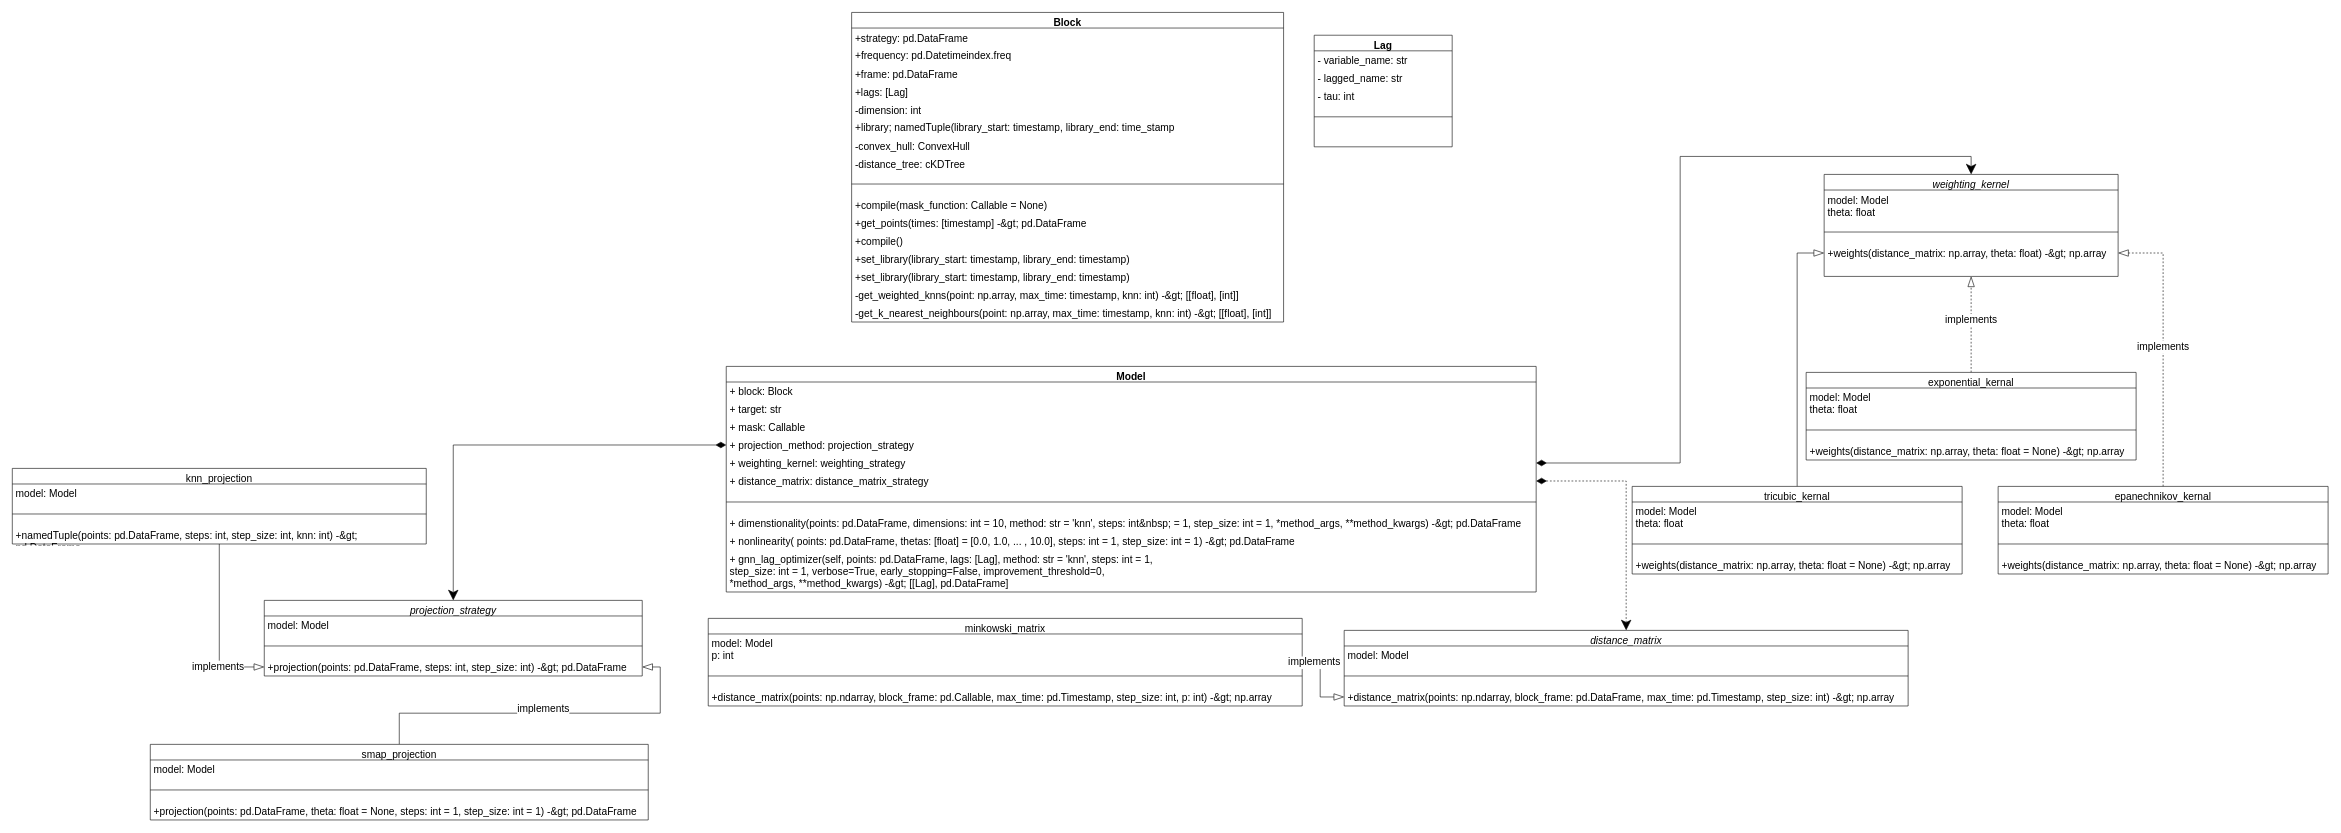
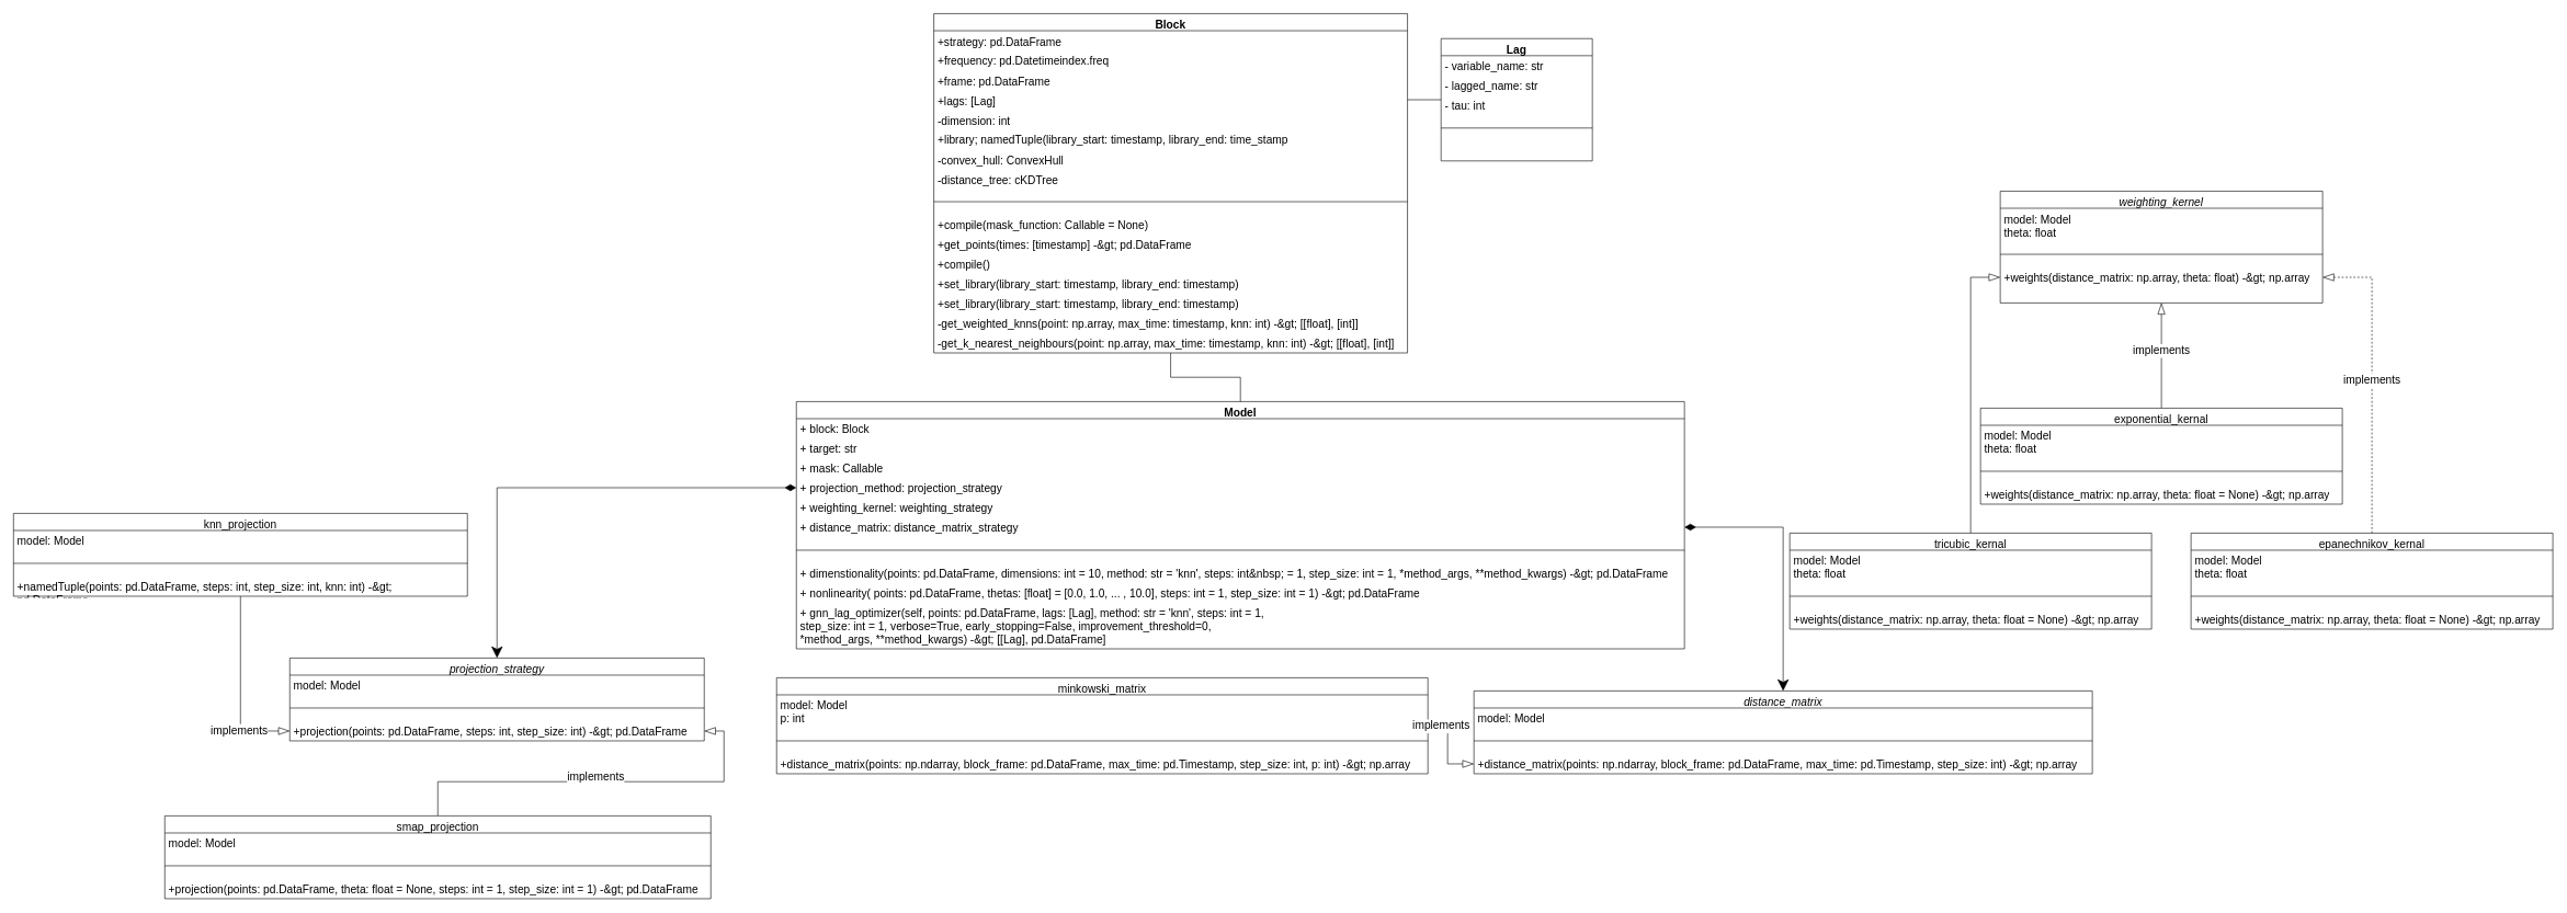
+ <mxCell id="80" style="edgeStyle=orthogonalEdgeStyle;rounded=0;orthogonalLoop=1;jettySize=auto;html=1;fontSize=17;startArrow=none;startFill=0;endArrow=none;endFill=0;startSize=15;endSize=15;" edge="1" parent="1" source="81" target="67"><mxGeometry relative="1" as="geometry" /></mxCell>
- <mxCell id="34" style="edgeStyle=orthogonalEdgeStyle;rounded=0;orthogonalLoop=1;jettySize=auto;html=1;startArrow=classic;startFill=1;endSize=15;startSize=15;exitX=0.5;exitY=0;exitDx=0;exitDy=0;endArrow=diamondThin;endFill=1;fontSize=17;" edge="1" parent="1" source="30" target="7"><mxGeometry relative="1" as="geometry"><mxPoint x="2085" y="850" as="sourcePoint" /><mxPoint x="1880" y="1049" as="targetPoint" /></mxGeometry></mxCell>
+ <mxCell id="62" style="edgeStyle=orthogonalEdgeStyle;rounded=0;orthogonalLoop=1;jettySize=auto;html=1;entryX=0.5;entryY=0;entryDx=0;entryDy=0;fontSize=17;startArrow=none;startFill=0;endArrow=none;endFill=0;startSize=15;endSize=15;" edge="1" parent="1" source="63" target="2"><mxGeometry relative="1" as="geometry" /></mxCell>
- <mxCell id="35" style="edgeStyle=orthogonalEdgeStyle;rounded=0;orthogonalLoop=1;jettySize=auto;html=1;startArrow=none;startFill=0;endArrow=blockThin;endFill=0;startSize=15;endSize=15;fontSize=17;entryX=0.5;entryY=1;entryDx=0;entryDy=0;dashed=1;" edge="1" parent="1" source="37" target="30"><mxGeometry relative="1" as="geometry"><mxPoint x="3270" y="510" as="targetPoint" /></mxGeometry></mxCell>
+ <mxCell id="35" style="edgeStyle=orthogonalEdgeStyle;rounded=0;orthogonalLoop=1;jettySize=auto;html=1;startArrow=none;startFill=0;endArrow=blockThin;endFill=0;startSize=15;endSize=15;fontSize=17;entryX=0.5;entryY=1;entryDx=0;entryDy=0;" edge="1" parent="1" source="37" target="30"><mxGeometry relative="1" as="geometry"><mxPoint x="3270" y="510" as="targetPoint" /></mxGeometry></mxCell>
- <mxCell id="51" style="edgeStyle=orthogonalEdgeStyle;rounded=0;orthogonalLoop=1;jettySize=auto;html=1;startArrow=classic;startFill=1;endSize=15;startSize=15;endArrow=diamondThin;endFill=1;entryX=1;entryY=0.5;entryDx=0;entryDy=0;exitX=0.5;exitY=0;exitDx=0;exitDy=0;fontSize=17;dashed=1;" edge="1" parent="1" source="52" target="8"><mxGeometry relative="1" as="geometry"><mxPoint x="1790" y="1120" as="sourcePoint" /><mxPoint x="1590" y="1041" as="targetPoint" /></mxGeometry></mxCell>
+ <mxCell id="51" style="edgeStyle=orthogonalEdgeStyle;rounded=0;orthogonalLoop=1;jettySize=auto;html=1;startArrow=classic;startFill=1;endSize=15;startSize=15;endArrow=diamondThin;endFill=1;entryX=1;entryY=0.5;entryDx=0;entryDy=0;exitX=0.5;exitY=0;exitDx=0;exitDy=0;fontSize=17;" edge="1" parent="1" source="52" target="8"><mxGeometry relative="1" as="geometry"><mxPoint x="1790" y="1120" as="sourcePoint" /><mxPoint x="1590" y="1041" as="targetPoint" /></mxGeometry></mxCell>
- <mxCell id="59" value="+distance_matrix(points: np.ndarray, block_frame: pd.Callable, max_time: pd.Timestamp, step_size: int, p: int) -&amp;gt; np.array" style="text;align=left;verticalAlign=top;spacingLeft=4;spacingRight=4;overflow=hidden;rotatable=0;points=[[0,0.5],[1,0.5]];portConstraint=eastwest;whiteSpace=wrap;fontSize=17;" vertex="1" parent="56"><mxGeometry y="116" width="990" height="30" as="geometry" /></mxCell>
+ <mxCell id="59" value="+distance_matrix(points: np.ndarray, block_frame: pd.DataFrame, max_time: pd.Timestamp, step_size: int, p: int) -&amp;gt; np.array" style="text;align=left;verticalAlign=top;spacingLeft=4;spacingRight=4;overflow=hidden;rotatable=0;points=[[0,0.5],[1,0.5]];portConstraint=eastwest;whiteSpace=wrap;fontSize=17;" vertex="1" parent="56"><mxGeometry y="116" width="990" height="30" as="geometry" /></mxCell>
